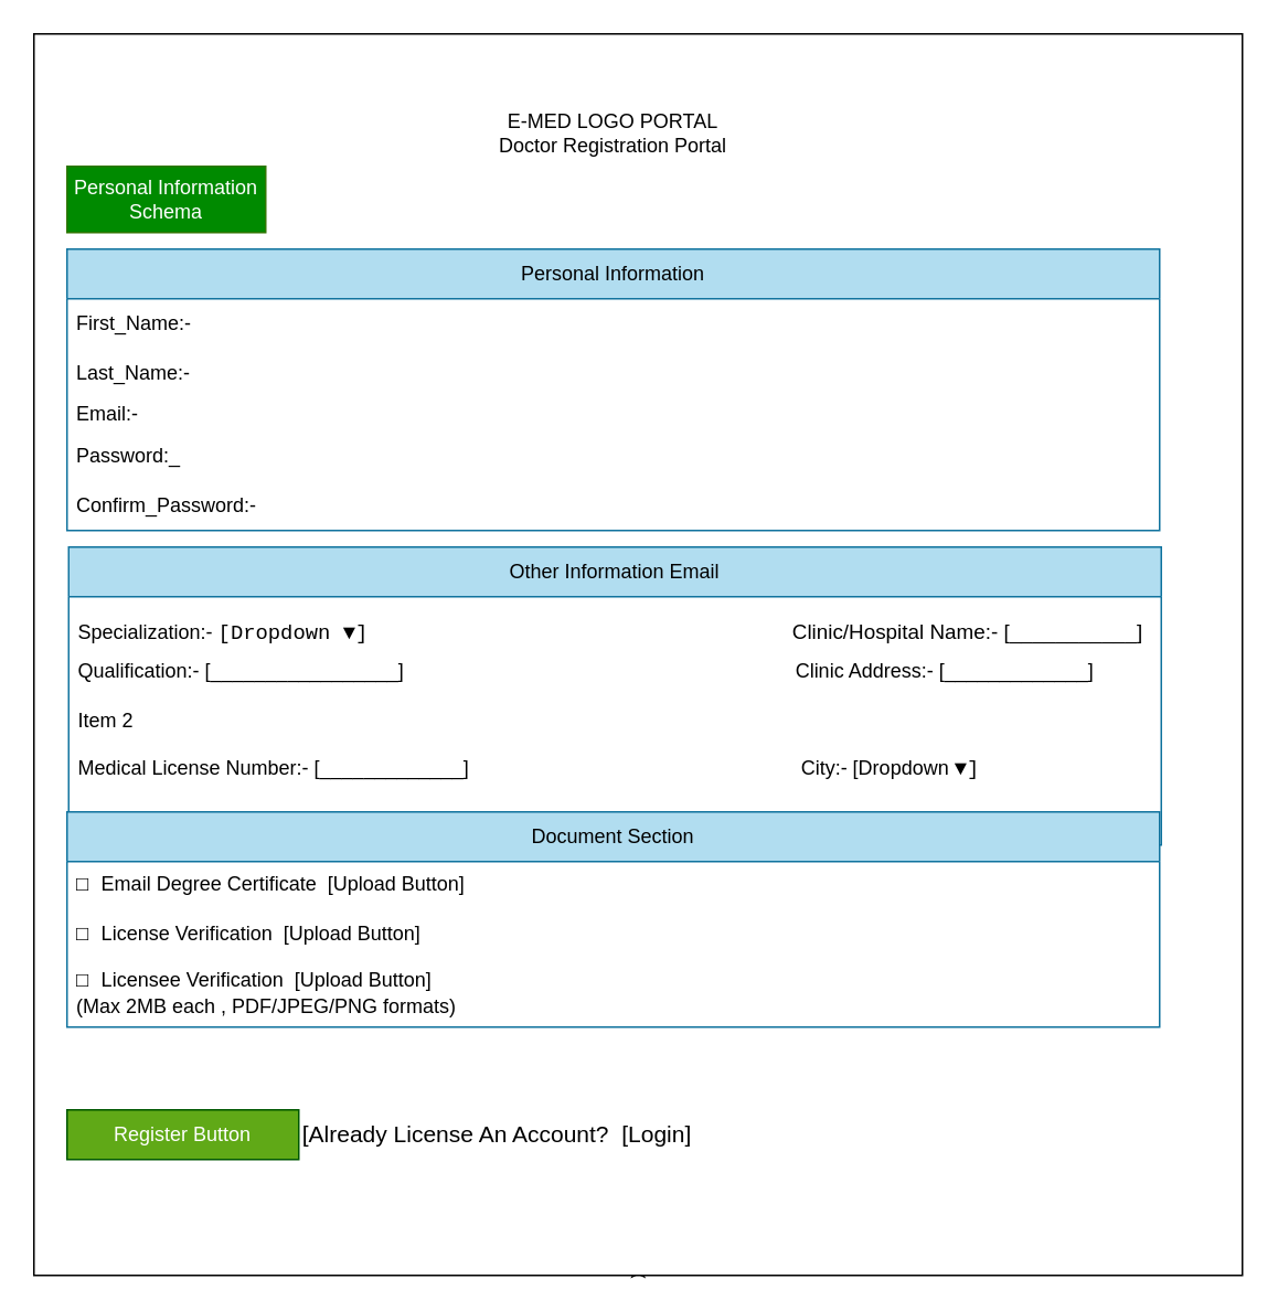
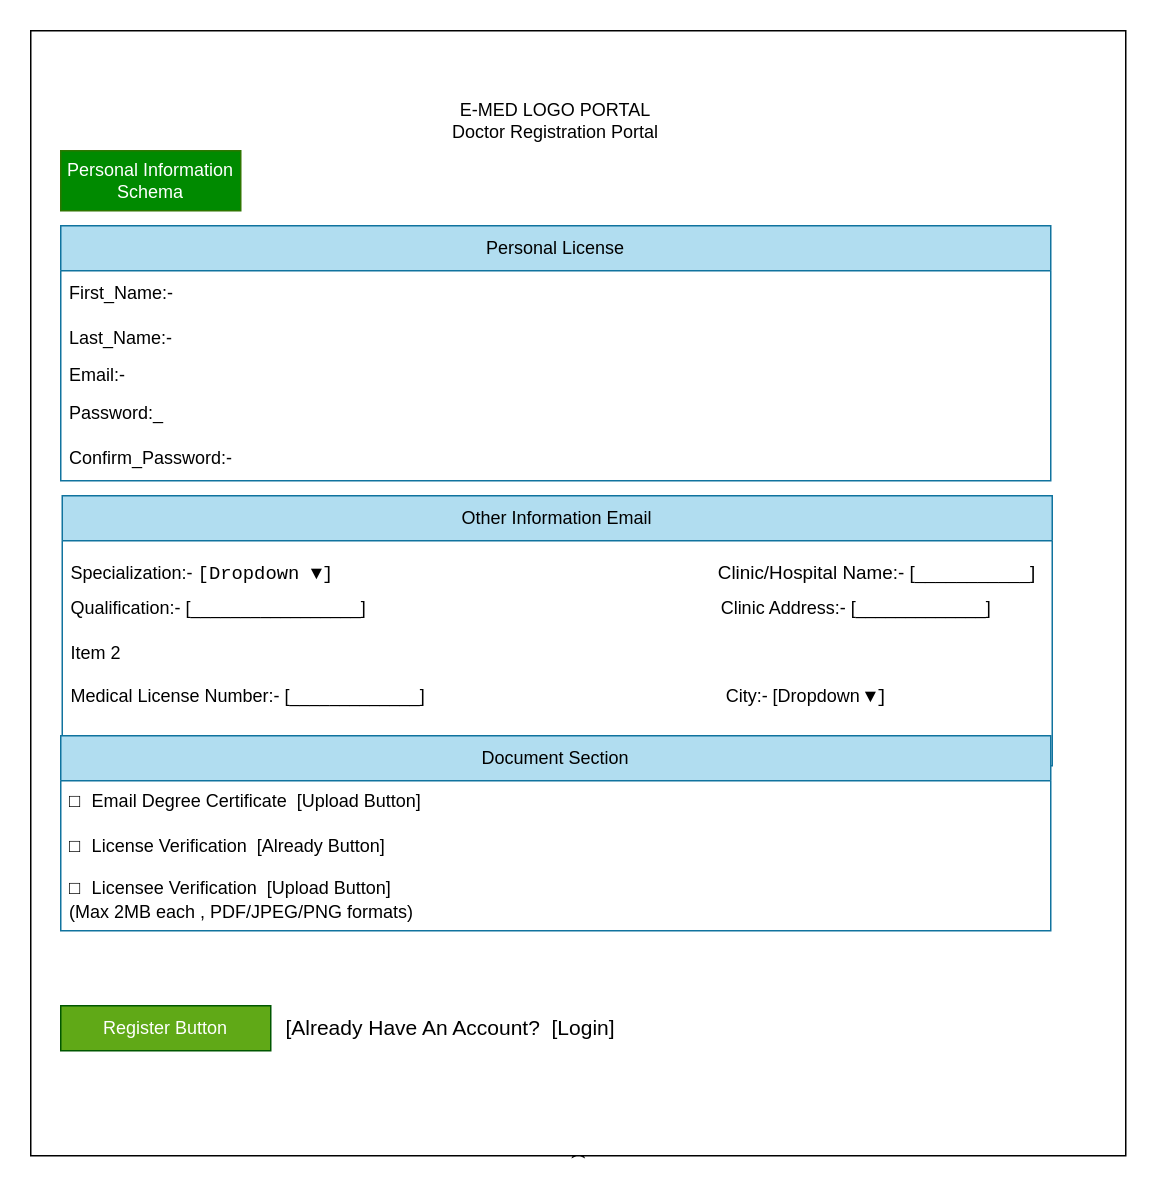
- <mxCell id="6" value="Personal Information" style="swimlane;fontStyle=0;childLayout=stackLayout;horizontal=1;startSize=30;horizontalStack=0;resizeParent=1;resizeParentMax=0;resizeLast=0;collapsible=1;marginBottom=0;whiteSpace=wrap;html=1;fillColor=#b1ddf0;strokeColor=#10739e;" vertex="1" parent="1"><mxGeometry x="40" y="150" width="660" height="170" as="geometry" /></mxCell>
+ <mxCell id="6" value="Personal License" style="swimlane;fontStyle=0;childLayout=stackLayout;horizontal=1;startSize=30;horizontalStack=0;resizeParent=1;resizeParentMax=0;resizeLast=0;collapsible=1;marginBottom=0;whiteSpace=wrap;html=1;fillColor=#b1ddf0;strokeColor=#10739e;" vertex="1" parent="1"><mxGeometry x="40" y="150" width="660" height="170" as="geometry" /></mxCell>
- <mxCell id="20" value="&lt;span style=&quot;font-family: Menlo, &amp;quot;Roboto Mono&amp;quot;, &amp;quot;Courier New&amp;quot;, Courier, monospace, Inter, sans-serif; font-size: 12.573px; background-color: transparent; color: light-dark(rgb(0, 0, 0), rgb(255, 255, 255));&quot;&gt;□&amp;nbsp;&lt;/span&gt;License Verification&amp;nbsp; [Upload Button]" style="text;strokeColor=none;fillColor=none;align=left;verticalAlign=middle;spacingLeft=4;spacingRight=4;overflow=hidden;points=[[0,0.5],[1,0.5]];portConstraint=eastwest;rotatable=0;whiteSpace=wrap;html=1;" vertex="1" parent="18"><mxGeometry y="60" width="660" height="30" as="geometry" /></mxCell>
+ <mxCell id="20" value="&lt;span style=&quot;font-family: Menlo, &amp;quot;Roboto Mono&amp;quot;, &amp;quot;Courier New&amp;quot;, Courier, monospace, Inter, sans-serif; font-size: 12.573px; background-color: transparent; color: light-dark(rgb(0, 0, 0), rgb(255, 255, 255));&quot;&gt;□&amp;nbsp;&lt;/span&gt;License Verification&amp;nbsp; [Already Button]" style="text;strokeColor=none;fillColor=none;align=left;verticalAlign=middle;spacingLeft=4;spacingRight=4;overflow=hidden;points=[[0,0.5],[1,0.5]];portConstraint=eastwest;rotatable=0;whiteSpace=wrap;html=1;" vertex="1" parent="18"><mxGeometry y="60" width="660" height="30" as="geometry" /></mxCell>
- <mxCell id="23" value="&lt;font style=&quot;font-size: 14px;&quot;&gt;[Already License An Account?&amp;nbsp; [Login]&lt;/font&gt;" style="text;html=1;align=center;verticalAlign=middle;whiteSpace=wrap;rounded=0;" vertex="1" parent="1"><mxGeometry x="120" y="670" width="360" height="30" as="geometry" /></mxCell>
+ <mxCell id="23" value="&lt;font style=&quot;font-size: 14px;&quot;&gt;[Already Have An Account?&amp;nbsp; [Login]&lt;/font&gt;" style="text;html=1;align=center;verticalAlign=middle;whiteSpace=wrap;rounded=0;" vertex="1" parent="1"><mxGeometry x="120" y="670" width="360" height="30" as="geometry" /></mxCell>
